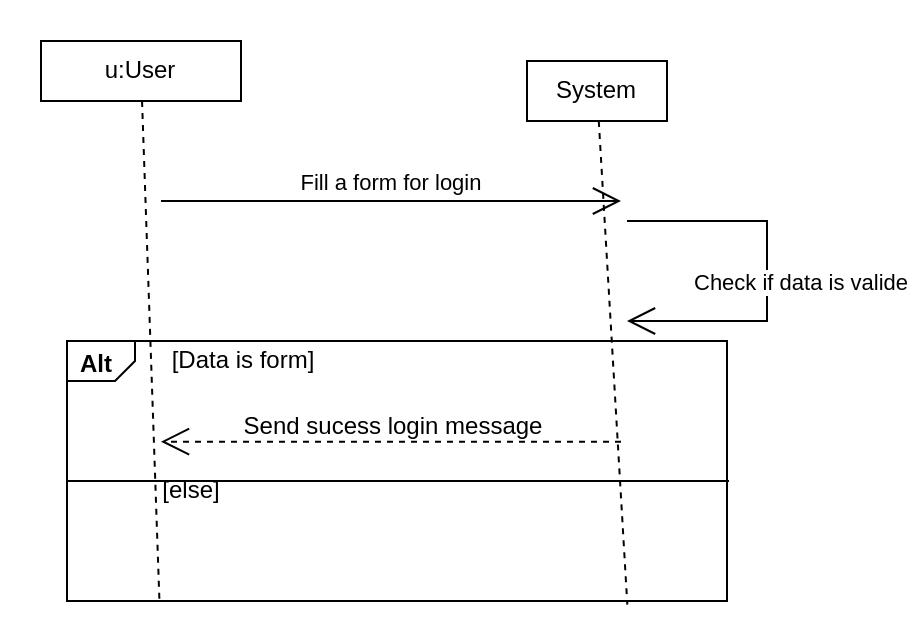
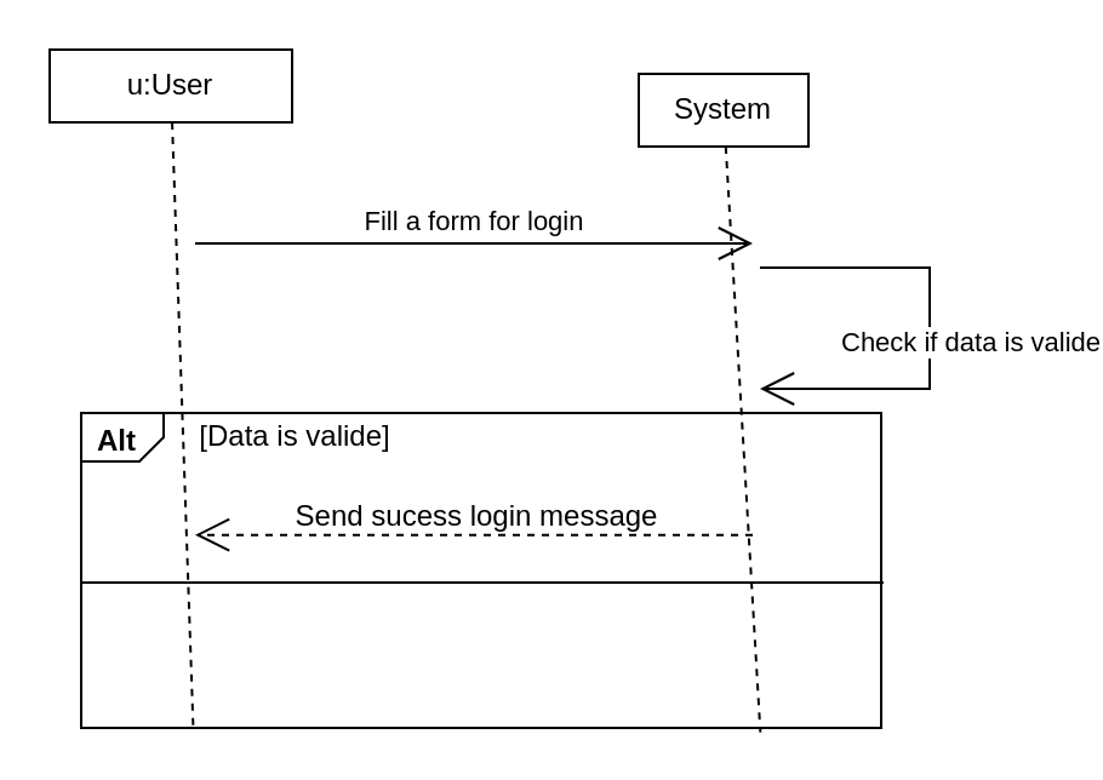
- <mxCell id="4" value="[Data is form]" style="text;html=1;align=center;verticalAlign=middle;resizable=0;points=[];autosize=1;strokeColor=none;fillColor=none;" vertex="1" parent="2"><mxGeometry x="38" y="-5.2" width="100" height="30" as="geometry" /></mxCell>
+ <mxCell id="4" value="[Data is valide]" style="text;html=1;align=center;verticalAlign=middle;resizable=0;points=[];autosize=1;strokeColor=none;fillColor=none;" vertex="1" parent="2"><mxGeometry x="38" y="-5.2" width="100" height="30" as="geometry" /></mxCell>
- <mxCell id="8" value="[else]" style="text;html=1;align=center;verticalAlign=middle;resizable=0;points=[];autosize=1;strokeColor=none;fillColor=none;" vertex="1" parent="2"><mxGeometry x="37" y="60" width="50" height="30" as="geometry" /></mxCell>
